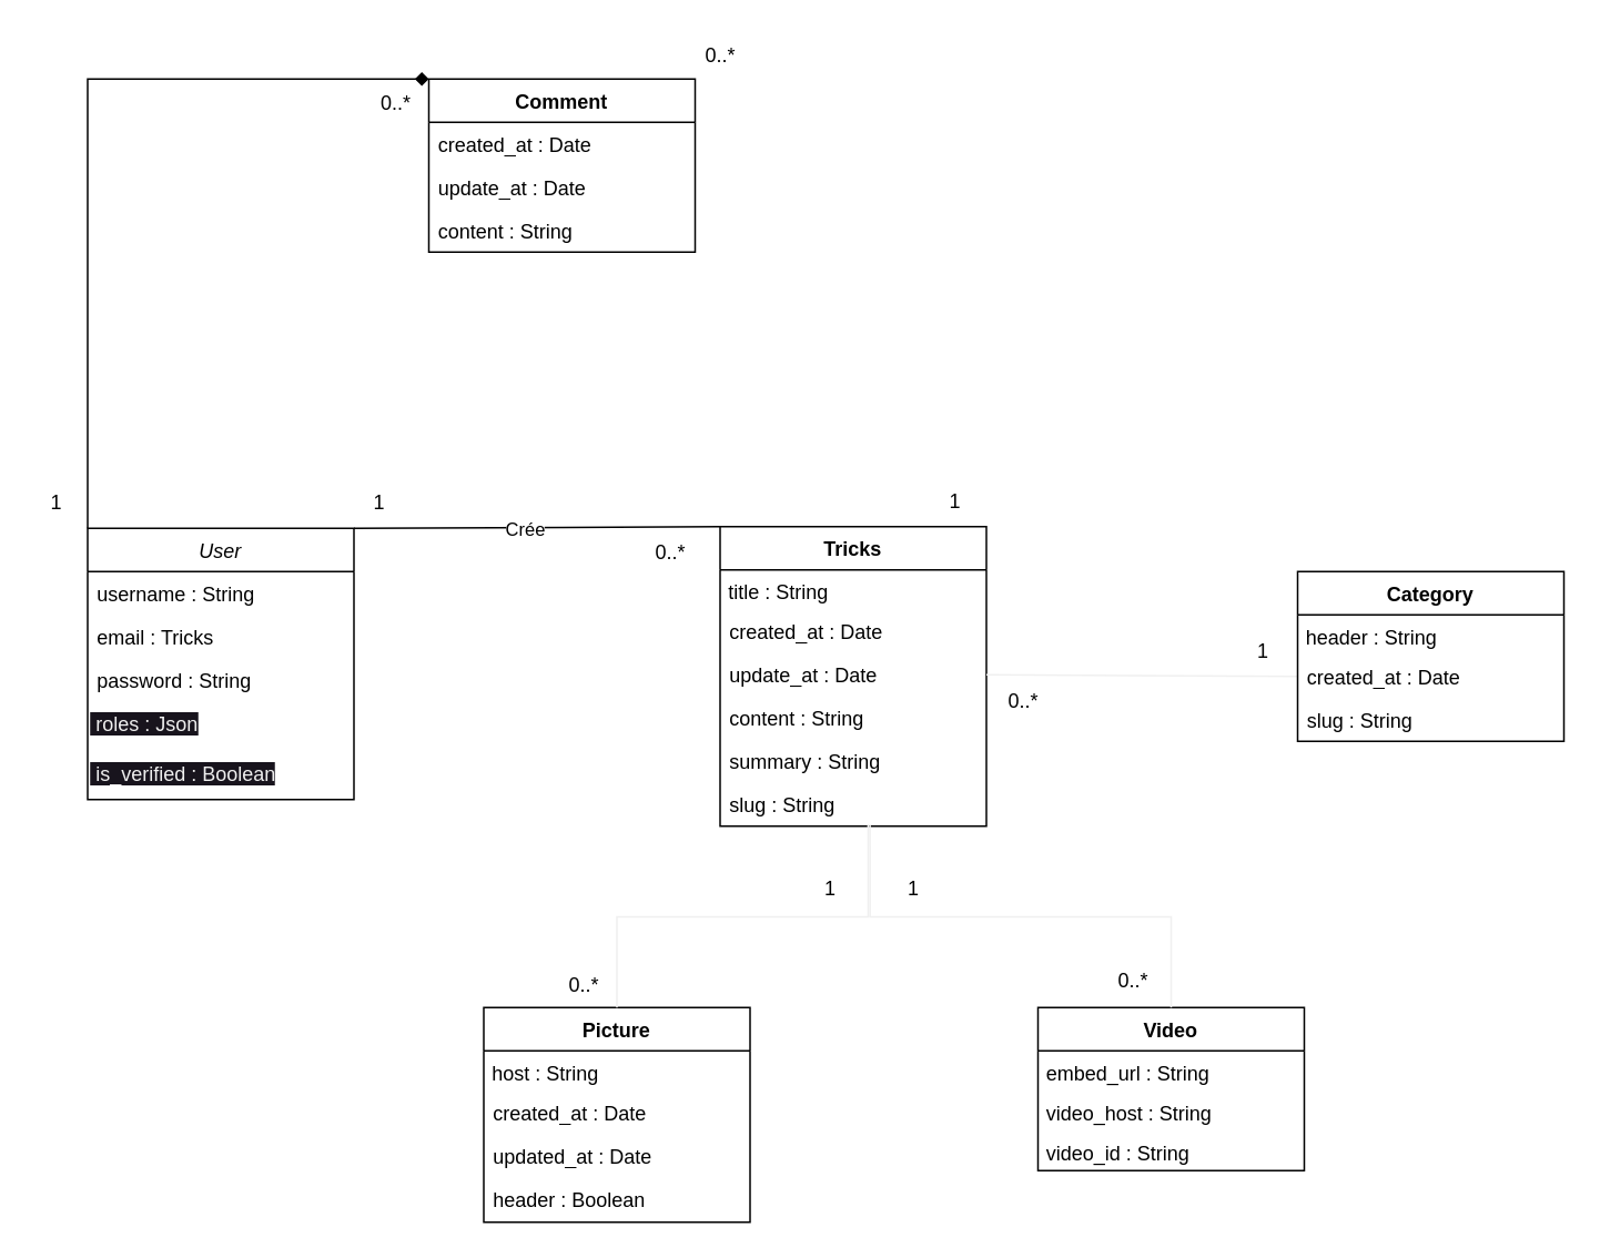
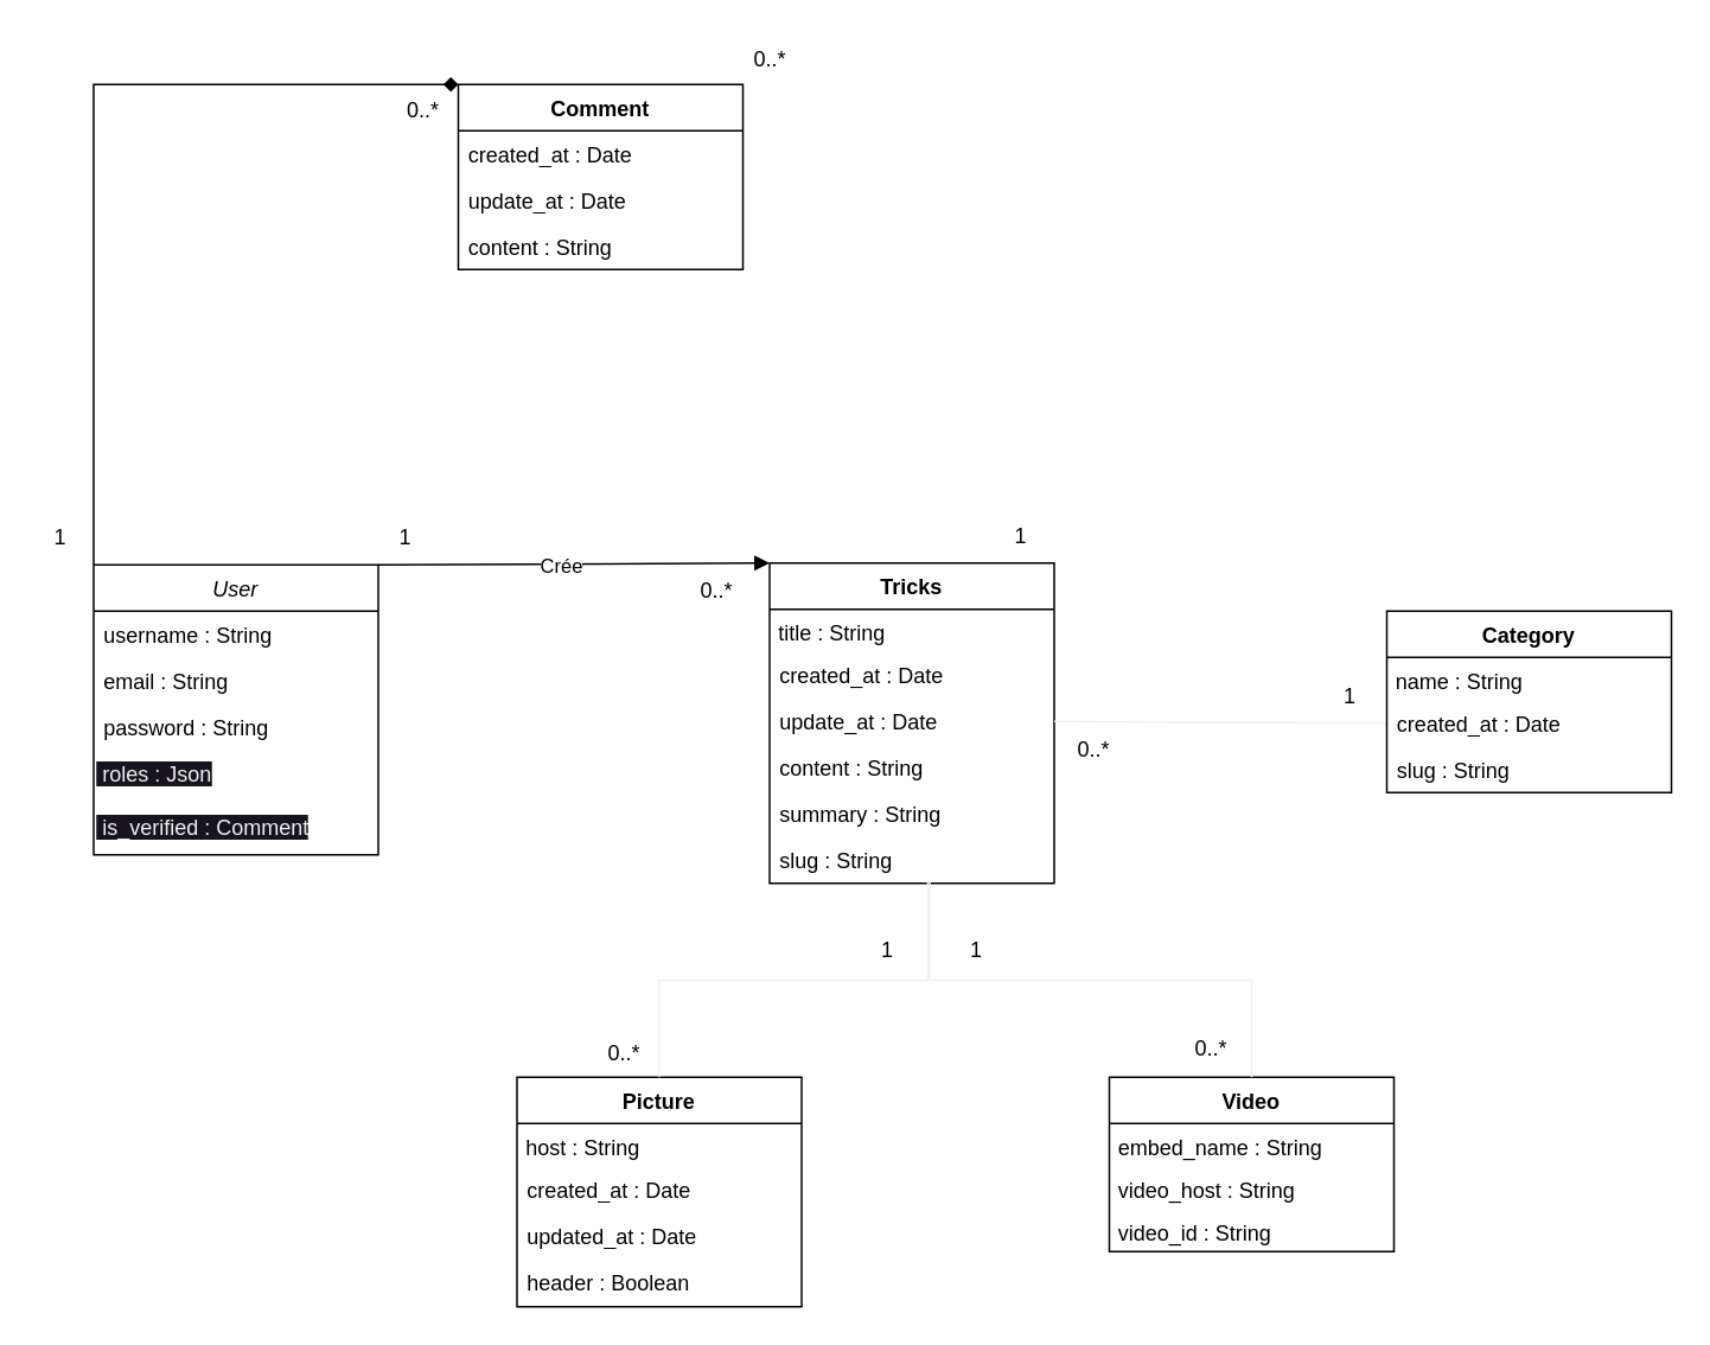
- <mxCell id="23" value="" style="endArrow=none;html=1;rounded=0;exitX=1;exitY=0;exitDx=0;exitDy=0;entryX=0;entryY=0;entryDx=0;entryDy=0;" parent="1" source="2" target="16" edge="1"><mxGeometry width="50" height="50" relative="1" as="geometry"><mxPoint x="422" y="657" as="sourcePoint" /><mxPoint x="472" y="607" as="targetPoint" /><Array as="points" /></mxGeometry></mxCell>
+ <mxCell id="23" value="" style="endArrow=block;html=1;rounded=0;exitX=1;exitY=0;exitDx=0;exitDy=0;entryX=0;entryY=0;entryDx=0;entryDy=0;" parent="1" source="2" target="16" edge="1"><mxGeometry width="50" height="50" relative="1" as="geometry"><mxPoint x="422" y="657" as="sourcePoint" /><mxPoint x="472" y="607" as="targetPoint" /><Array as="points" /></mxGeometry></mxCell>
- <mxCell id="4" value="email : Tricks" style="text;align=left;verticalAlign=top;spacingLeft=4;spacingRight=4;overflow=hidden;rotatable=0;points=[[0,0.5],[1,0.5]];portConstraint=eastwest;rounded=0;shadow=0;html=0;" parent="2" vertex="1"><mxGeometry y="52" width="160" height="26" as="geometry" /></mxCell>
+ <mxCell id="4" value="email : String" style="text;align=left;verticalAlign=top;spacingLeft=4;spacingRight=4;overflow=hidden;rotatable=0;points=[[0,0.5],[1,0.5]];portConstraint=eastwest;rounded=0;shadow=0;html=0;" parent="2" vertex="1"><mxGeometry y="52" width="160" height="26" as="geometry" /></mxCell>
- <mxCell id="46" value="&amp;nbsp;header : String" style="text;whiteSpace=wrap;html=1;" parent="45" vertex="1"><mxGeometry y="26" width="160" height="24" as="geometry" /></mxCell>
+ <mxCell id="46" value="&amp;nbsp;name : String" style="text;whiteSpace=wrap;html=1;" parent="45" vertex="1"><mxGeometry y="26" width="160" height="24" as="geometry" /></mxCell>
- <mxCell id="7" value="&lt;span style=&quot;color: rgb(240, 240, 240); font-family: Helvetica; font-size: 12px; font-style: normal; font-variant-ligatures: normal; font-variant-caps: normal; font-weight: 400; letter-spacing: normal; orphans: 2; text-align: left; text-indent: 0px; text-transform: none; widows: 2; word-spacing: 0px; -webkit-text-stroke-width: 0px; background-color: rgb(24, 20, 29); text-decoration-thickness: initial; text-decoration-style: initial; text-decoration-color: initial; float: none; display: inline !important;&quot;&gt;&amp;nbsp;is_verified : Boolean&lt;/span&gt;" style="text;whiteSpace=wrap;html=1;" parent="2" vertex="1"><mxGeometry y="134" width="160" height="27" as="geometry" /></mxCell>
+ <mxCell id="7" value="&lt;span style=&quot;color: rgb(240, 240, 240); font-family: Helvetica; font-size: 12px; font-style: normal; font-variant-ligatures: normal; font-variant-caps: normal; font-weight: 400; letter-spacing: normal; orphans: 2; text-align: left; text-indent: 0px; text-transform: none; widows: 2; word-spacing: 0px; -webkit-text-stroke-width: 0px; background-color: rgb(24, 20, 29); text-decoration-thickness: initial; text-decoration-style: initial; text-decoration-color: initial; float: none; display: inline !important;&quot;&gt;&amp;nbsp;is_verified : Comment&lt;/span&gt;" style="text;whiteSpace=wrap;html=1;" parent="2" vertex="1"><mxGeometry y="134" width="160" height="27" as="geometry" /></mxCell>
- <mxCell id="38" value="&amp;nbsp;embed_url : String" style="text;whiteSpace=wrap;html=1;" parent="37" vertex="1"><mxGeometry y="26" width="160" height="24" as="geometry" /></mxCell>
+ <mxCell id="38" value="&amp;nbsp;embed_name : String" style="text;whiteSpace=wrap;html=1;" parent="37" vertex="1"><mxGeometry y="26" width="160" height="24" as="geometry" /></mxCell>
